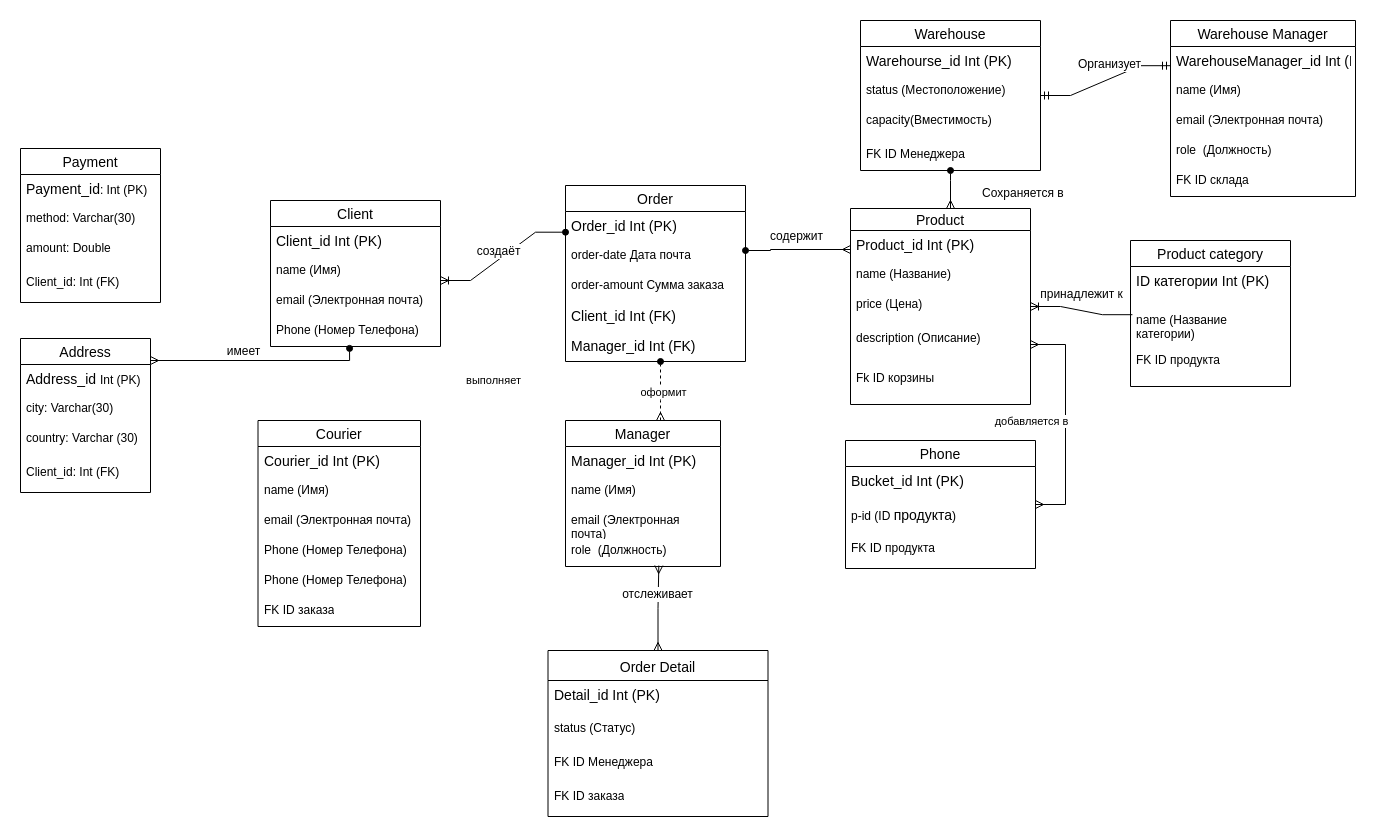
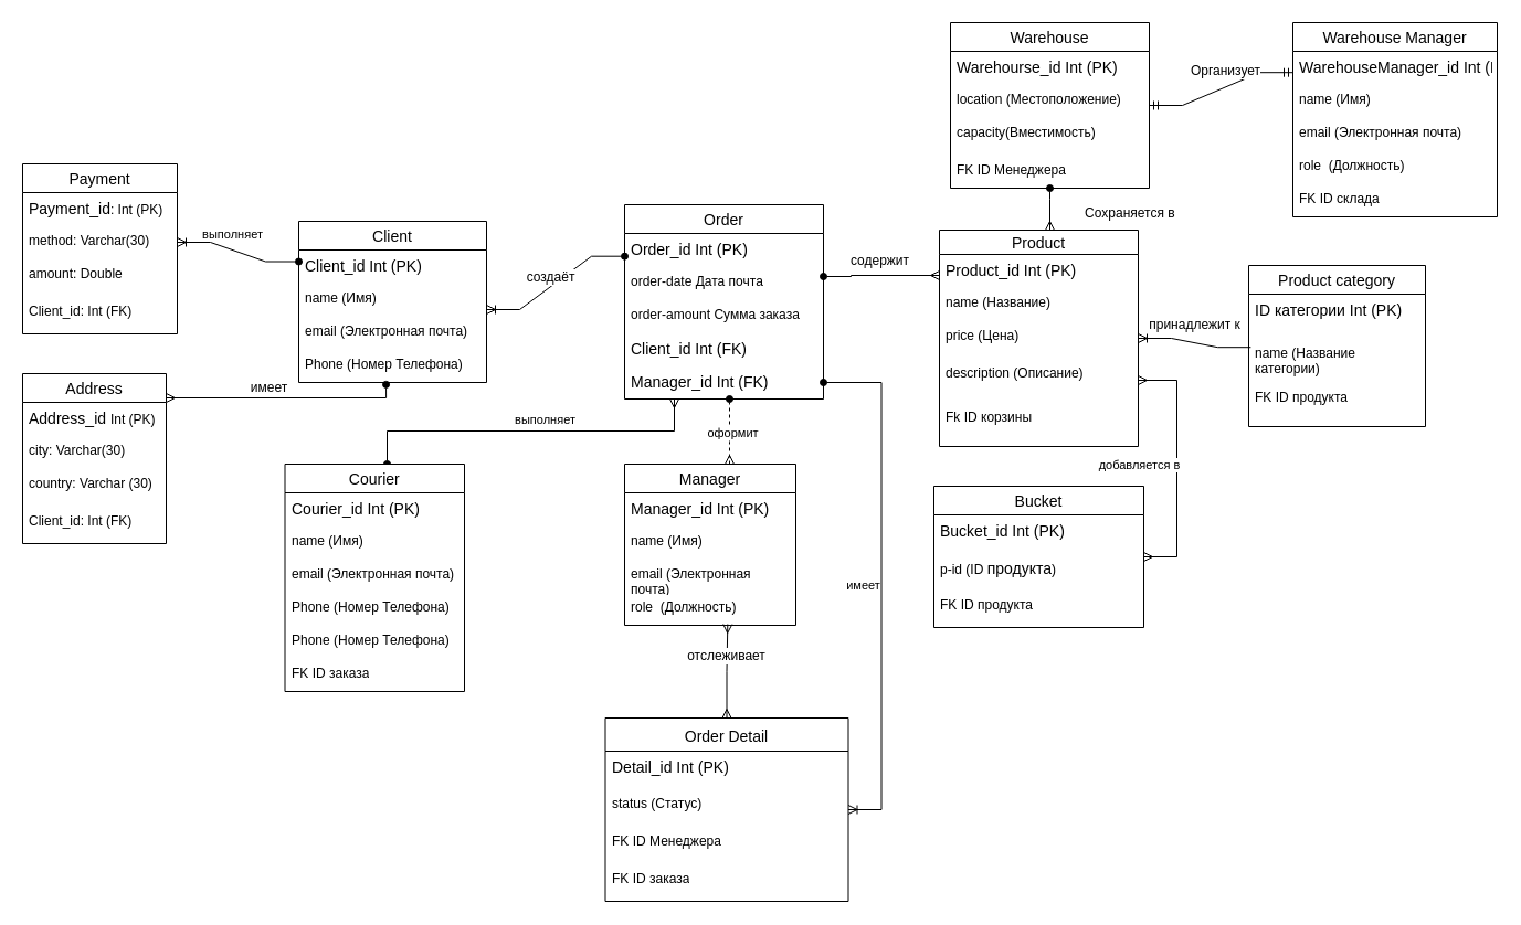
- <mxCell id="67" value="status (&lt;span style=&quot;background-color: initial;&quot;&gt;Местоположение&lt;/span&gt;&lt;span style=&quot;background-color: initial;&quot;&gt;)&lt;/span&gt;&lt;div&gt;&lt;div&gt;&lt;span style=&quot;background-color: initial;&quot;&gt;&lt;br&gt;&lt;/span&gt;&lt;/div&gt;&lt;/div&gt;" style="text;strokeColor=none;fillColor=none;spacingLeft=4;spacingRight=4;overflow=hidden;rotatable=0;points=[[0,0.5],[1,0.5]];portConstraint=eastwest;fontSize=12;whiteSpace=wrap;html=1;" parent="65" vertex="1"><mxGeometry y="56" width="180" height="30" as="geometry" /></mxCell>
+ <mxCell id="67" value="location (&lt;span style=&quot;background-color: initial;&quot;&gt;Местоположение&lt;/span&gt;&lt;span style=&quot;background-color: initial;&quot;&gt;)&lt;/span&gt;&lt;div&gt;&lt;div&gt;&lt;span style=&quot;background-color: initial;&quot;&gt;&lt;br&gt;&lt;/span&gt;&lt;/div&gt;&lt;/div&gt;" style="text;strokeColor=none;fillColor=none;spacingLeft=4;spacingRight=4;overflow=hidden;rotatable=0;points=[[0,0.5],[1,0.5]];portConstraint=eastwest;fontSize=12;whiteSpace=wrap;html=1;" parent="65" vertex="1"><mxGeometry y="56" width="180" height="30" as="geometry" /></mxCell>
+ <mxCell id="48" value="" style="edgeStyle=entityRelationEdgeStyle;fontSize=12;html=1;endArrow=ERoneToMany;rounded=0;exitX=0;exitY=0.25;exitDx=0;exitDy=0;entryX=1;entryY=0.5;entryDx=0;entryDy=0;startArrow=oval;startFill=1;" parent="1" source="2" target="27" edge="1"><mxGeometry width="100" height="100" relative="1" as="geometry"><mxPoint y="370" as="sourcePoint" x="230" /><mxPoint x="170" y="260" as="targetPoint" /><Array as="points"><mxPoint y="226" x="230" /><mxPoint x="140" y="220" /><mxPoint x="130" y="226" /><mxPoint y="280" x="230" /><mxPoint y="300" x="230" /><mxPoint x="110" y="220" /></Array></mxGeometry></mxCell>
+ <mxCell id="49" value="выполняет" style="edgeLabel;html=1;align=center;verticalAlign=middle;resizable=0;points=[];" parent="48" vertex="1" connectable="0"><mxGeometry x="0.113" y="-3" relative="1" as="geometry"><mxPoint y="-11" as="offset" /></mxGeometry></mxCell>
+ <mxCell id="80" style="edgeStyle=orthogonalEdgeStyle;rounded=0;orthogonalLoop=1;jettySize=auto;html=1;startArrow=oval;startFill=1;endArrow=ERmany;endFill=0;" parent="1" source="81" target="14" edge="1"><mxGeometry relative="1" as="geometry"><Array as="points"><mxPoint x="350" y="390" /><mxPoint x="610" y="390" /></Array></mxGeometry></mxCell>
- <mxCell id="42" value="Phone" style="swimlane;fontStyle=0;childLayout=stackLayout;horizontal=1;startSize=26;horizontalStack=0;resizeParent=1;resizeParentMax=0;resizeLast=0;collapsible=1;marginBottom=0;align=center;fontSize=14;" parent="1" vertex="1"><mxGeometry x="845" y="440" width="190" height="128" as="geometry" /></mxCell>
+ <mxCell id="42" value="Bucket" style="swimlane;fontStyle=0;childLayout=stackLayout;horizontal=1;startSize=26;horizontalStack=0;resizeParent=1;resizeParentMax=0;resizeLast=0;collapsible=1;marginBottom=0;align=center;fontSize=14;" parent="1" vertex="1"><mxGeometry x="845" y="440" width="190" height="128" as="geometry" /></mxCell>
+ <mxCell id="50" value="" style="edgeStyle=entityRelationEdgeStyle;fontSize=12;html=1;endArrow=ERoneToMany;rounded=0;startArrow=oval;startFill=1;" parent="1" source="14" target="37" edge="1"><mxGeometry width="100" height="100" relative="1" as="geometry"><mxPoint x="440" y="319" as="sourcePoint" /><mxPoint x="450" y="510" as="targetPoint" /><Array as="points"><mxPoint x="250" y="246" /><mxPoint x="150" y="246" /><mxPoint x="250" y="300" /><mxPoint x="382" y="400" /><mxPoint x="390" y="410" /><mxPoint x="250" y="320" /><mxPoint x="130" y="240" /></Array></mxGeometry></mxCell>
+ <mxCell id="51" value="имеет" style="edgeLabel;html=1;align=center;verticalAlign=middle;resizable=0;points=[];" parent="50" vertex="1" connectable="0"><mxGeometry x="0.006" y="1" relative="1" as="geometry"><mxPoint x="-18" as="offset" /></mxGeometry></mxCell>
